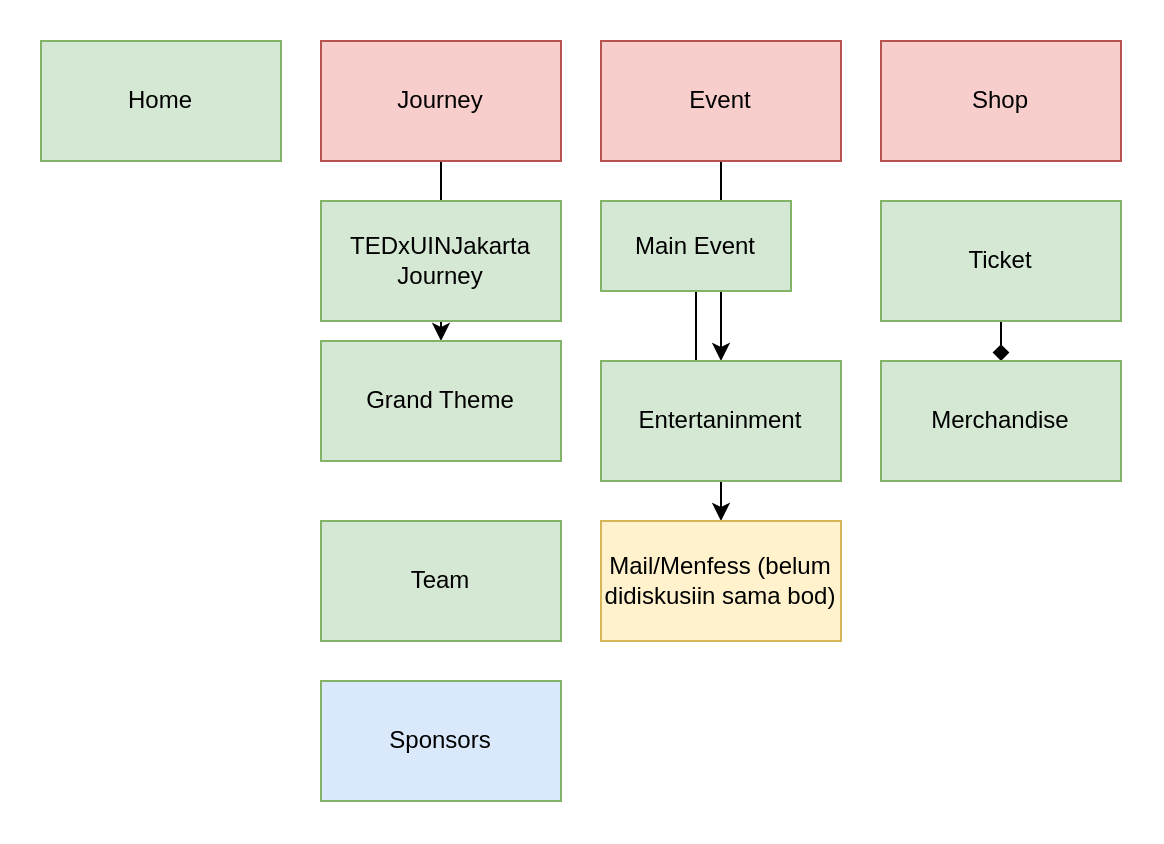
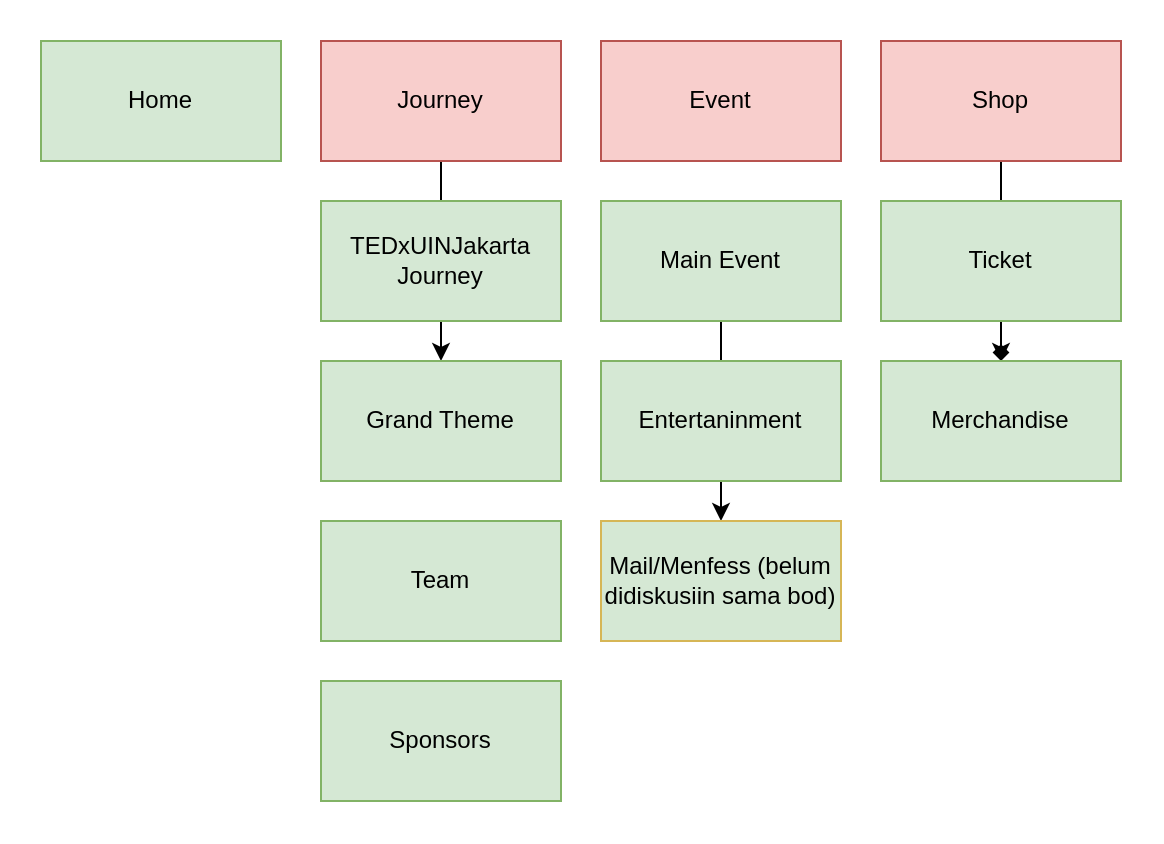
- <mxCell id="5" value="" style="edgeStyle=orthogonalEdgeStyle;rounded=0;orthogonalLoop=1;jettySize=auto;html=1;" edge="1" parent="1" source="6" target="13"><mxGeometry relative="1" as="geometry" /></mxCell>
+ <mxCell id="15" value="" style="edgeStyle=orthogonalEdgeStyle;rounded=0;orthogonalLoop=1;jettySize=auto;html=1;" edge="1" parent="1" source="16" target="19"><mxGeometry relative="1" as="geometry" /></mxCell>
- <mxCell id="12" value="Main Event" style="rounded=0;whiteSpace=wrap;html=1;fillColor=#d5e8d4;strokeColor=#82b366;" vertex="1" parent="1"><mxGeometry x="300" y="100" width="95" height="45" as="geometry" /></mxCell>
+ <mxCell id="12" value="Main Event" style="rounded=0;whiteSpace=wrap;html=1;fillColor=#d5e8d4;strokeColor=#82b366;" vertex="1" parent="1"><mxGeometry x="300" y="100" width="120" height="60" as="geometry" /></mxCell>
- <mxCell id="8" value="Grand Theme" style="rounded=0;whiteSpace=wrap;html=1;fillColor=#d5e8d4;strokeColor=#82b366;" vertex="1" parent="1"><mxGeometry x="160" y="170" width="120" height="60" as="geometry" /></mxCell>
+ <mxCell id="8" value="Grand Theme" style="rounded=0;whiteSpace=wrap;html=1;fillColor=#d5e8d4;strokeColor=#82b366;" vertex="1" parent="1"><mxGeometry x="160" y="180" width="120" height="60" as="geometry" /></mxCell>
- <mxCell id="14" value="Mail/Menfess (belum didiskusiin sama bod)" style="rounded=0;whiteSpace=wrap;html=1;fillColor=#fff2cc;strokeColor=#d6b656;" vertex="1" parent="1"><mxGeometry x="300" y="260" width="120" height="60" as="geometry" /></mxCell>
+ <mxCell id="14" value="Mail/Menfess (belum didiskusiin sama bod)" style="rounded=0;whiteSpace=wrap;html=1;fillColor=#d5e8d4;strokeColor=#d6b656;" vertex="1" parent="1"><mxGeometry x="300" y="260" width="120" height="60" as="geometry" /></mxCell>
- <mxCell id="10" value="Sponsors" style="rounded=0;whiteSpace=wrap;html=1;fillColor=#dae8fc;strokeColor=#82b366;" vertex="1" parent="1"><mxGeometry x="160" y="340" width="120" height="60" as="geometry" /></mxCell>
+ <mxCell id="10" value="Sponsors" style="rounded=0;whiteSpace=wrap;html=1;fillColor=#d5e8d4;strokeColor=#82b366;" vertex="1" parent="1"><mxGeometry x="160" y="340" width="120" height="60" as="geometry" /></mxCell>
